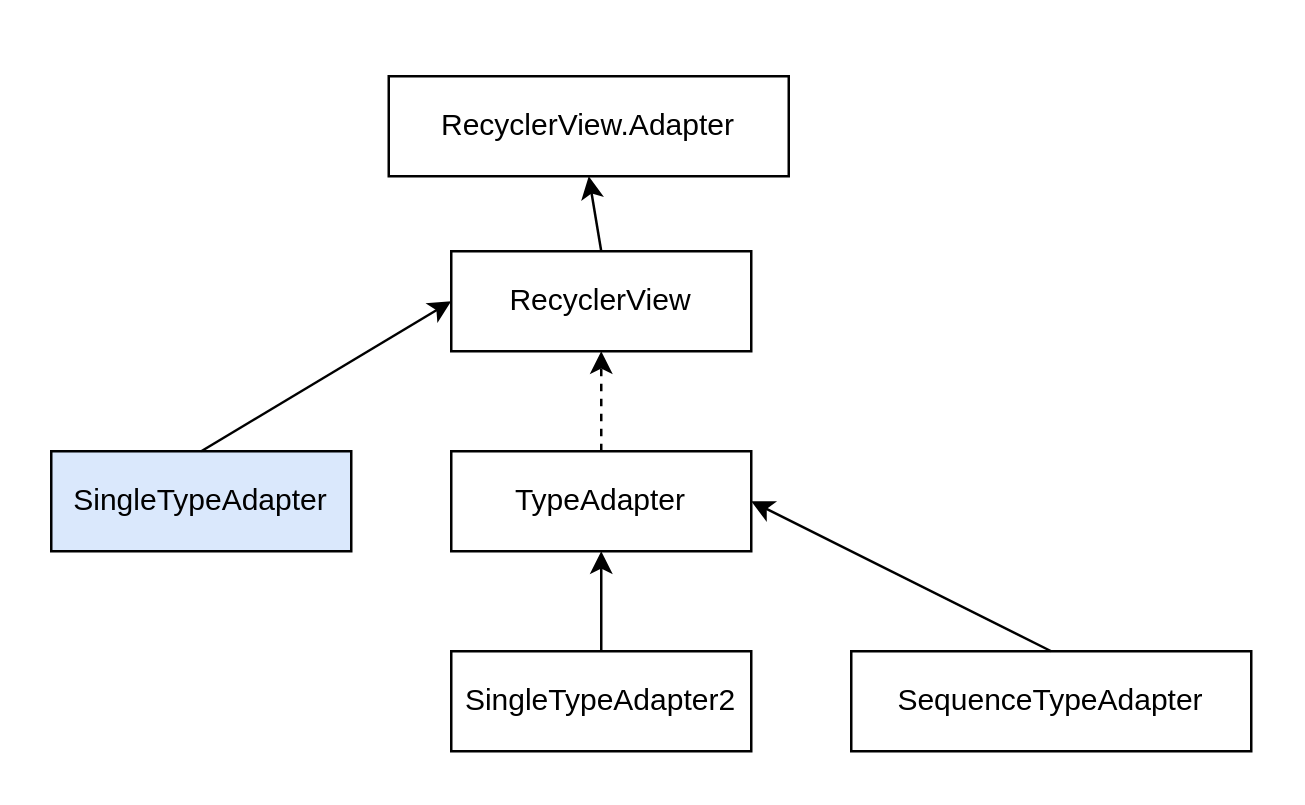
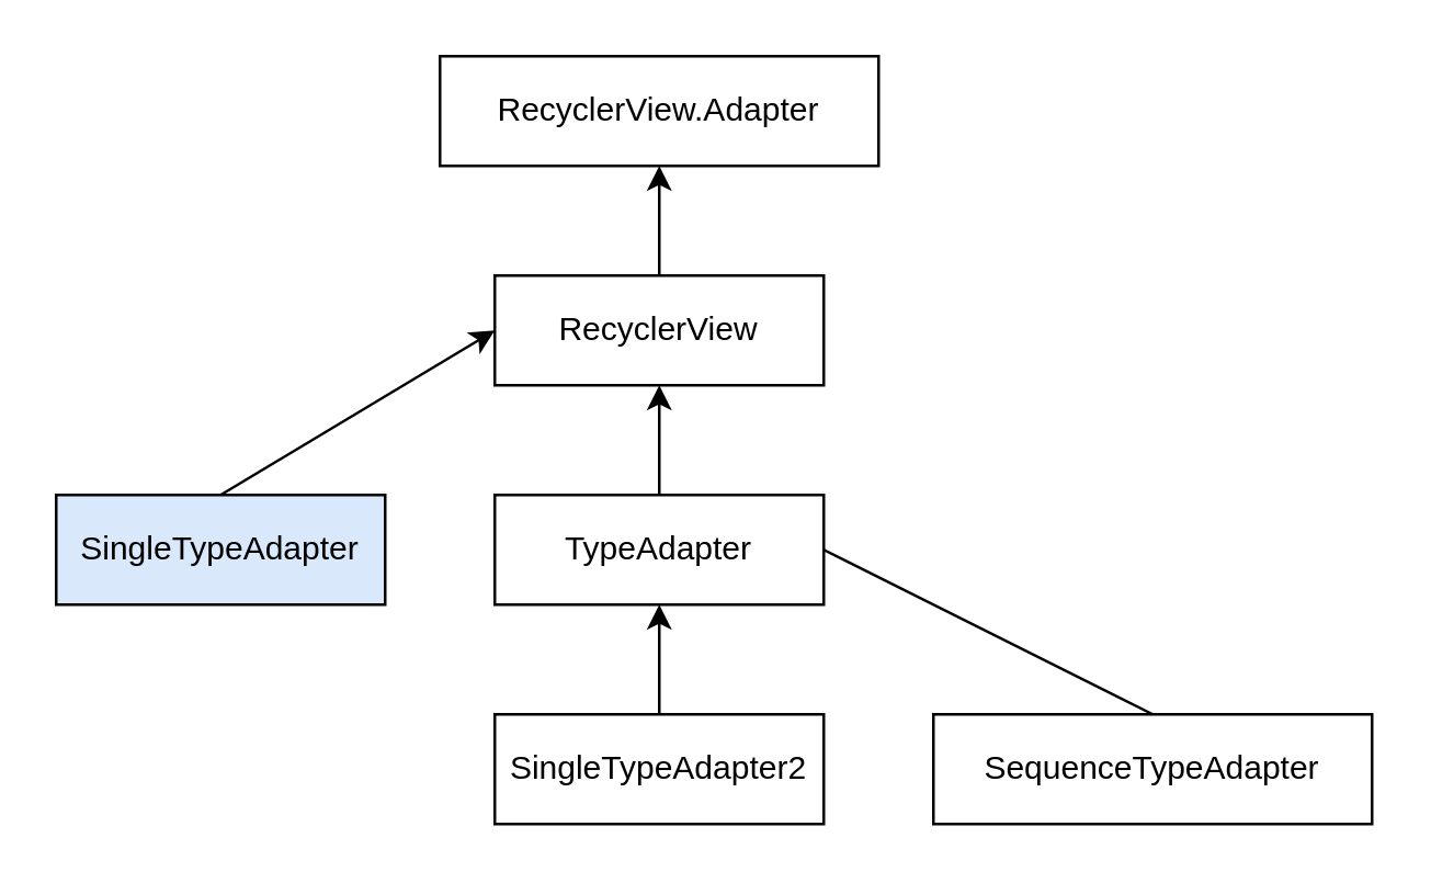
- <mxCell id="2" value="RecyclerView.Adapter" style="rounded=0;whiteSpace=wrap;html=1;" vertex="1" parent="1"><mxGeometry x="155" y="30" width="160" height="40" as="geometry" /></mxCell>
+ <mxCell id="2" value="RecyclerView.Adapter" style="rounded=0;whiteSpace=wrap;html=1;" vertex="1" parent="1"><mxGeometry x="160" y="20" width="160" height="40" as="geometry" /></mxCell>
- <mxCell id="9" value="" style="endArrow=classic;html=1;exitX=0.5;exitY=0;exitDx=0;exitDy=0;entryX=0.5;entryY=1;entryDx=0;entryDy=0;dashed=1;" edge="1" parent="1" source="7" target="3"><mxGeometry width="50" height="50" relative="1" as="geometry"><mxPoint x="20" y="370" as="sourcePoint" /><mxPoint x="70" y="320" as="targetPoint" /></mxGeometry></mxCell>
+ <mxCell id="9" value="" style="endArrow=classic;html=1;exitX=0.5;exitY=0;exitDx=0;exitDy=0;entryX=0.5;entryY=1;entryDx=0;entryDy=0;" edge="1" parent="1" source="7" target="3"><mxGeometry width="50" height="50" relative="1" as="geometry"><mxPoint x="20" y="370" as="sourcePoint" /><mxPoint x="70" y="320" as="targetPoint" /></mxGeometry></mxCell>
- <mxCell id="12" value="" style="endArrow=classic;html=1;exitX=0.5;exitY=0;exitDx=0;exitDy=0;entryX=1;entryY=0.5;entryDx=0;entryDy=0;" edge="1" parent="1" source="8" target="7"><mxGeometry width="50" height="50" relative="1" as="geometry"><mxPoint x="20" y="370" as="sourcePoint" /><mxPoint x="70" y="320" as="targetPoint" /></mxGeometry></mxCell>
+ <mxCell id="12" value="" style="endArrow=none;html=1;exitX=0.5;exitY=0;exitDx=0;exitDy=0;entryX=1;entryY=0.5;entryDx=0;entryDy=0;" edge="1" parent="1" source="8" target="7"><mxGeometry width="50" height="50" relative="1" as="geometry"><mxPoint x="20" y="370" as="sourcePoint" /><mxPoint x="70" y="320" as="targetPoint" /></mxGeometry></mxCell>
